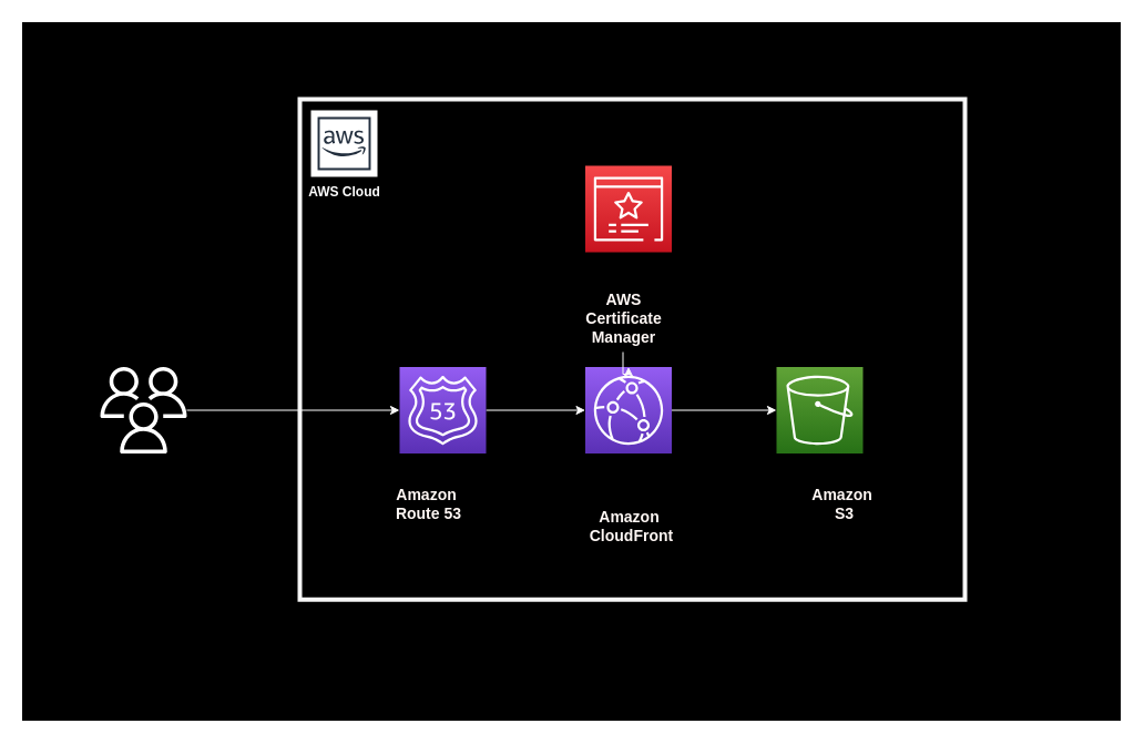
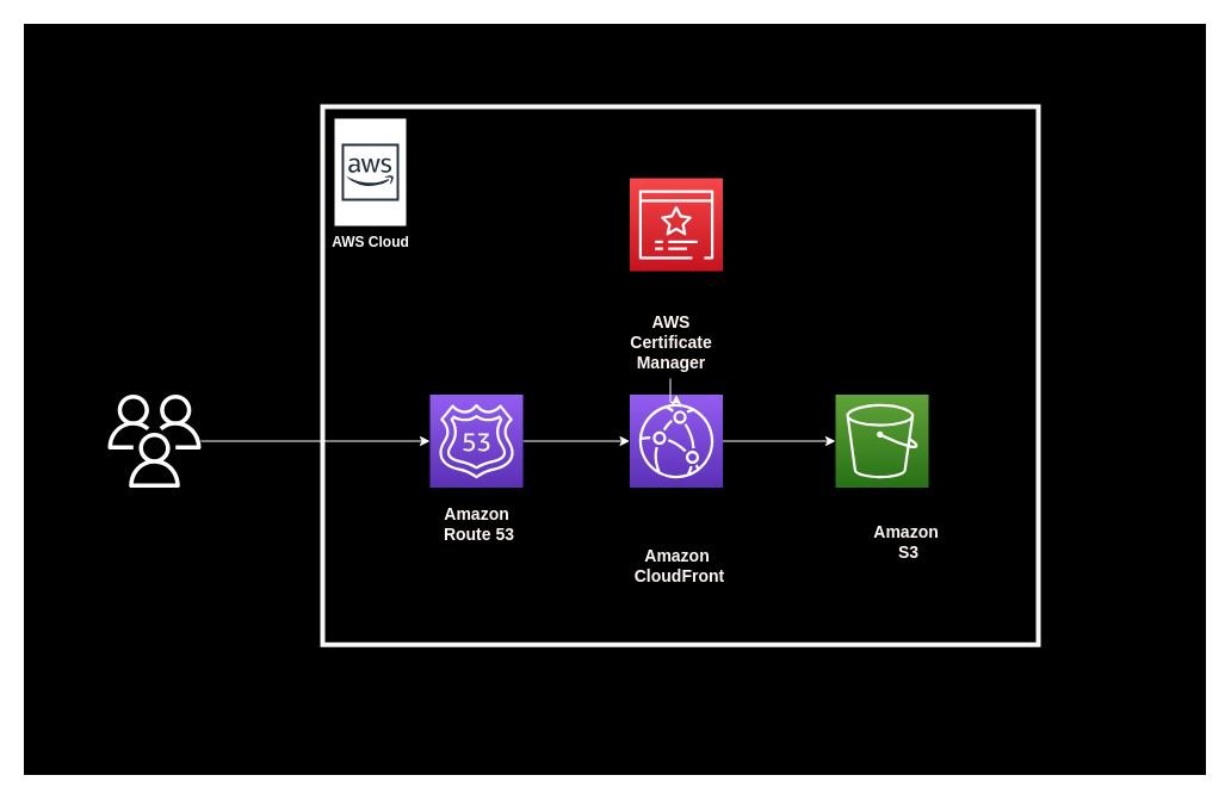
- <mxCell id="13" value="&lt;b&gt;&lt;font color=&quot;#ffffff&quot;&gt;AWS Cloud&lt;/font&gt;&lt;/b&gt;" style="sketch=0;outlineConnect=0;fontColor=#232F3E;gradientColor=none;strokeColor=#232F3E;fillColor=#ffffff;dashed=0;verticalLabelPosition=bottom;verticalAlign=top;align=center;html=1;fontSize=12;fontStyle=0;aspect=fixed;shape=mxgraph.aws4.resourceIcon;resIcon=mxgraph.aws4.aws_cloud;" vertex="1" parent="1"><mxGeometry x="280" y="99" width="60" height="60" as="geometry" /></mxCell>
+ <mxCell id="13" value="&lt;b&gt;&lt;font color=&quot;#ffffff&quot;&gt;AWS Cloud&lt;/font&gt;&lt;/b&gt;" style="sketch=0;outlineConnect=0;fontColor=#232F3E;gradientColor=none;strokeColor=#232F3E;fillColor=#ffffff;dashed=0;verticalLabelPosition=bottom;verticalAlign=top;align=center;html=1;fontSize=12;fontStyle=0;aspect=fixed;shape=mxgraph.aws4.resourceIcon;resIcon=mxgraph.aws4.aws_cloud;" vertex="1" parent="1"><mxGeometry x="280" y="99" width="60" height="90" as="geometry" /></mxCell>
- <mxCell id="14" value="&lt;b&gt;&lt;font color=&quot;#fff8f5&quot; style=&quot;&quot;&gt;&lt;font style=&quot;font-size: 14px;&quot;&gt;Amazon&lt;br&gt;&amp;nbsp;Route 53&lt;/font&gt;&lt;br&gt;&lt;/font&gt;&lt;/b&gt;" style="text;html=1;align=center;verticalAlign=middle;resizable=0;points=[];autosize=1;" vertex="1" parent="1"><mxGeometry x="339" y="429" width="90" height="50" as="geometry" /></mxCell>
+ <mxCell id="14" value="&lt;b&gt;&lt;font color=&quot;#fff8f5&quot; style=&quot;&quot;&gt;&lt;font style=&quot;font-size: 14px;&quot;&gt;Amazon&lt;br&gt;&amp;nbsp;Route 53&lt;/font&gt;&lt;br&gt;&lt;/font&gt;&lt;/b&gt;" style="text;html=1;align=center;verticalAlign=middle;resizable=0;points=[];autosize=1;" vertex="1" parent="1"><mxGeometry x="354" y="414" width="90" height="50" as="geometry" /></mxCell>
